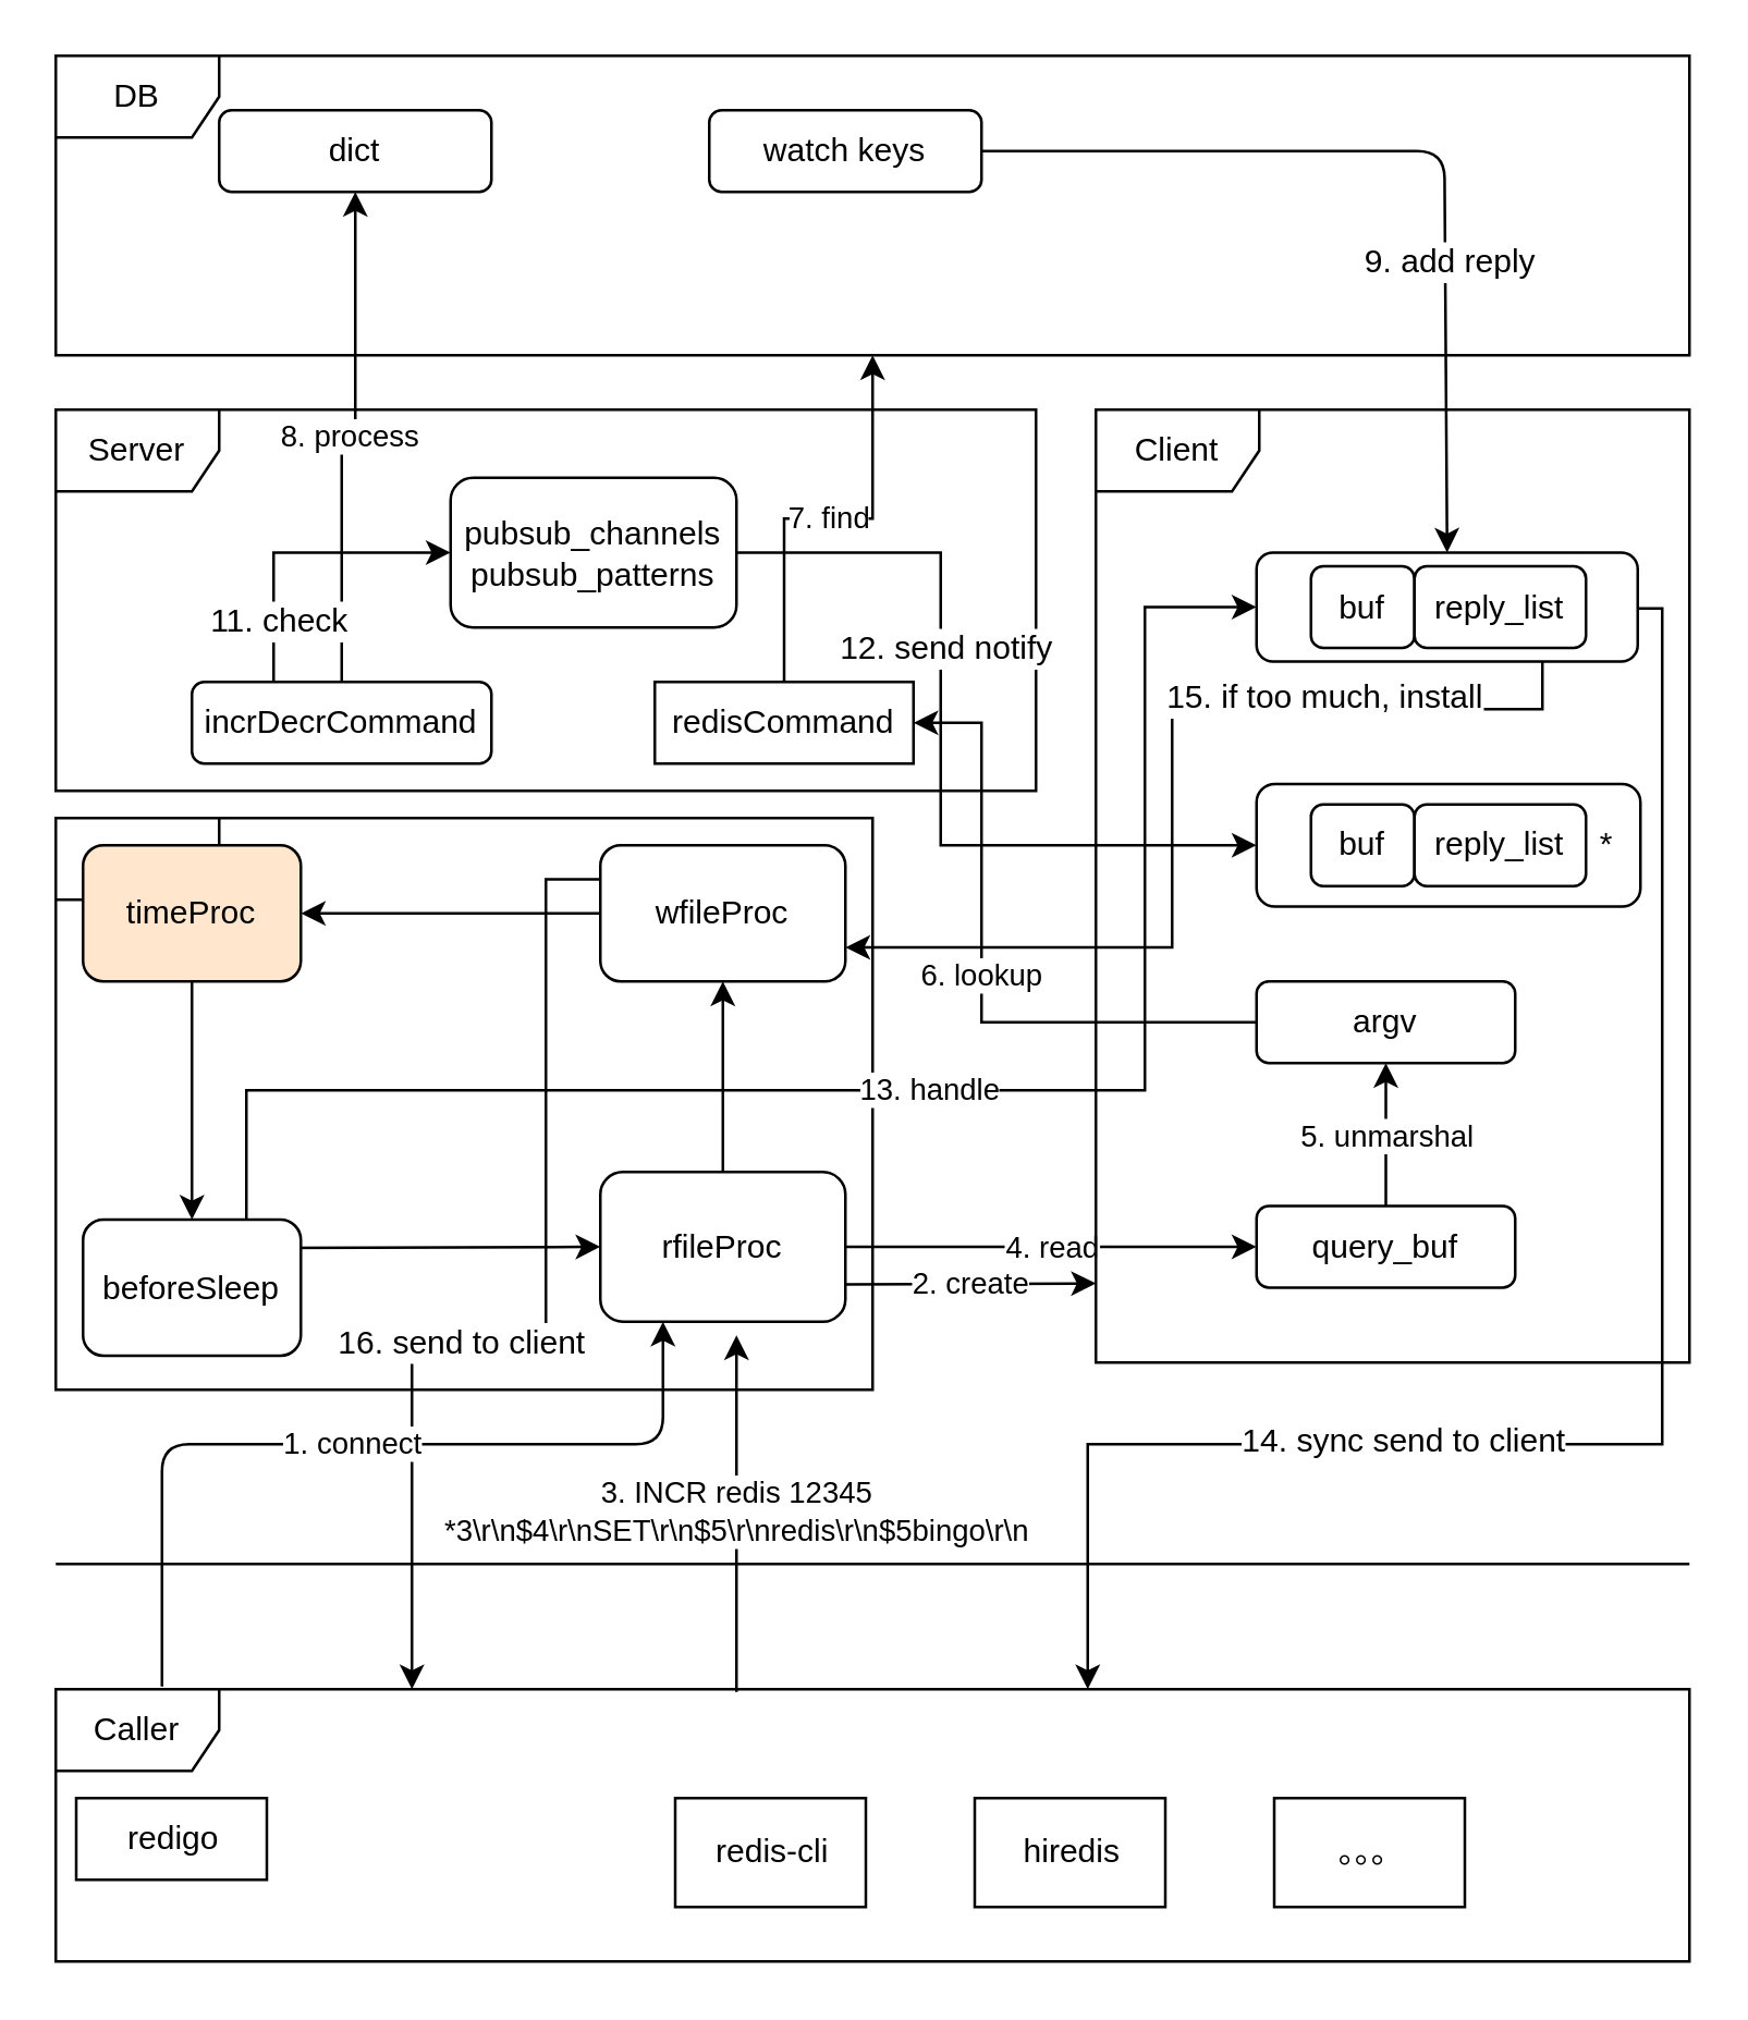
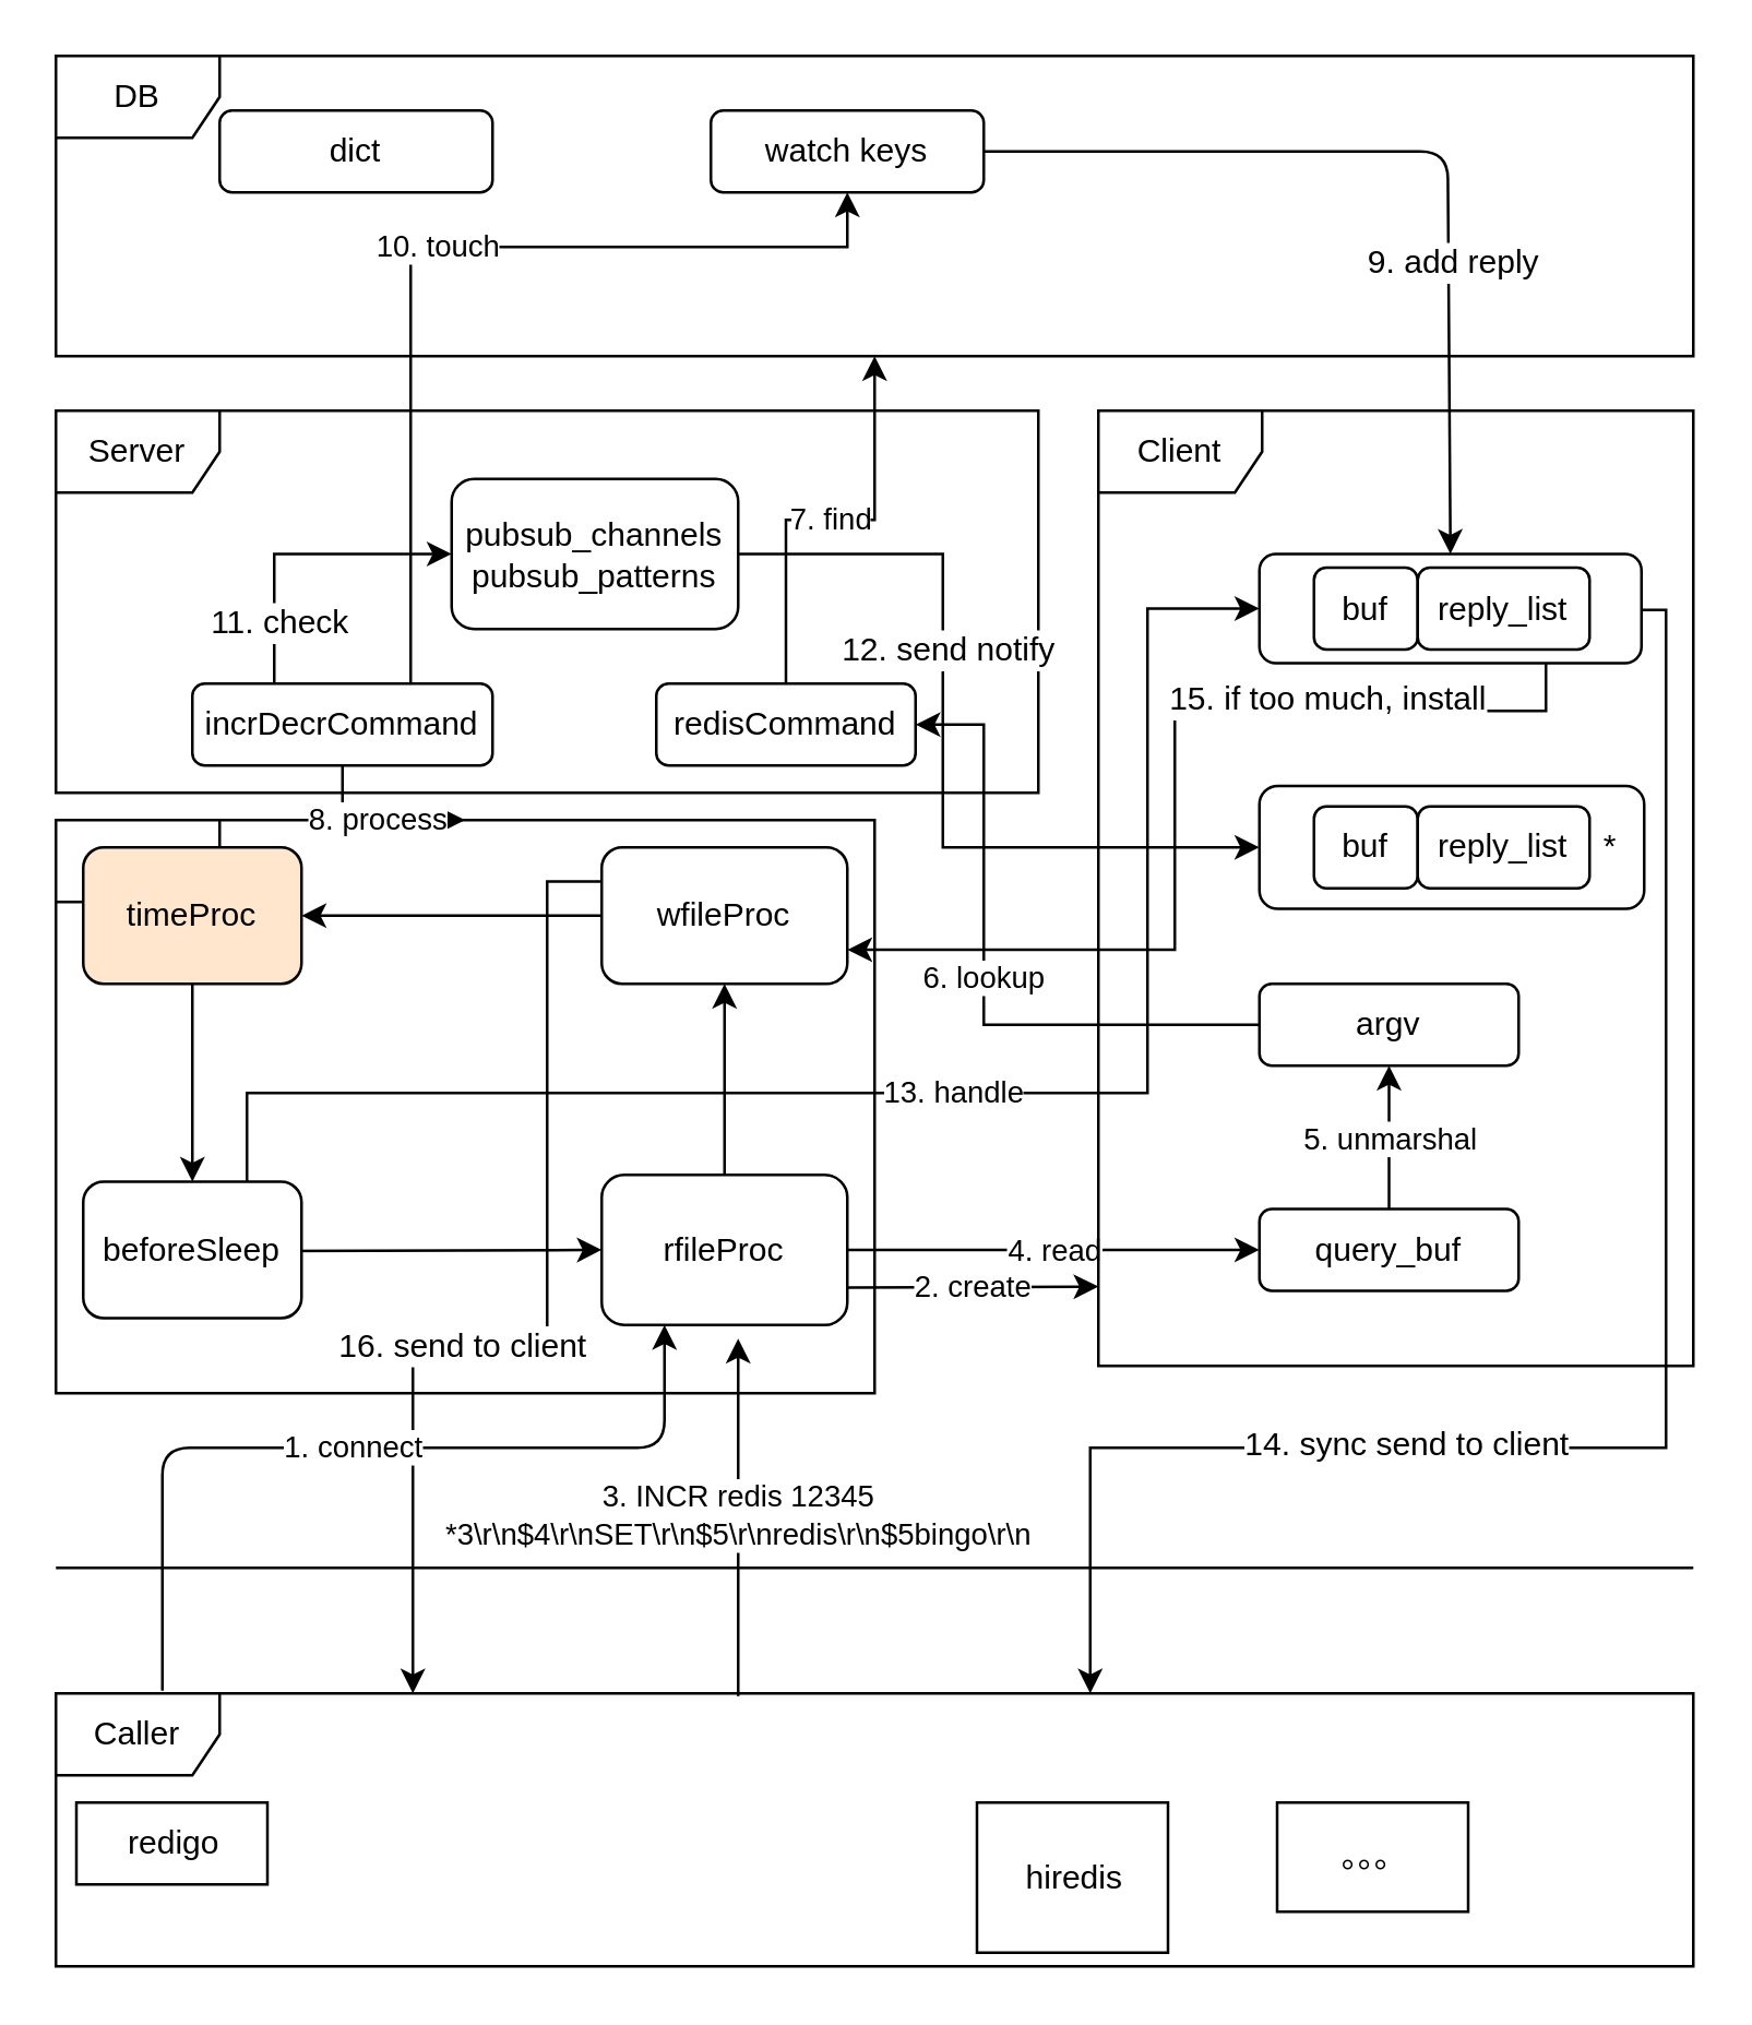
+ <mxCell id="31" value="10. touch" style="edgeStyle=orthogonalEdgeStyle;rounded=0;orthogonalLoop=1;jettySize=auto;html=1;" parent="1" source="34" target="36" edge="1"><mxGeometry relative="1" as="geometry"><mxPoint x="130" y="360" as="targetPoint" /><Array as="points"><mxPoint x="150" y="90" /><mxPoint x="310" y="90" /></Array></mxGeometry></mxCell>
- <mxCell id="30" value="8. process" style="edgeStyle=orthogonalEdgeStyle;rounded=0;orthogonalLoop=1;jettySize=auto;html=1;entryX=0.5;entryY=1;entryDx=0;entryDy=0;" parent="1" source="34" target="35" edge="1"><mxGeometry relative="1" as="geometry"><mxPoint x="190" y="80" as="targetPoint" /></mxGeometry></mxCell>
+ <mxCell id="30" value="8. process" style="edgeStyle=orthogonalEdgeStyle;rounded=0;orthogonalLoop=1;jettySize=auto;html=1;" parent="1" source="34" target="11" edge="1"><mxGeometry relative="1" as="geometry"><mxPoint x="190" y="80" as="targetPoint" /></mxGeometry></mxCell>
- <mxCell id="29" value="redisCommand" style="whiteSpace=wrap;html=1;rounded=0;" parent="1" vertex="1"><mxGeometry x="240" y="250" width="95" height="30" as="geometry" /></mxCell>
+ <mxCell id="29" value="redisCommand" style="rounded=1;whiteSpace=wrap;html=1;" parent="1" vertex="1"><mxGeometry x="240" y="250" width="95" height="30" as="geometry" /></mxCell>
- <mxCell id="50" value="beforeSleep" style="rounded=1;whiteSpace=wrap;html=1;" vertex="1" parent="1"><mxGeometry x="30" y="447.5" width="80" height="50" as="geometry" /></mxCell>
+ <mxCell id="50" value="beforeSleep" style="rounded=1;whiteSpace=wrap;html=1;" vertex="1" parent="1"><mxGeometry x="30" y="432.5" width="80" height="50" as="geometry" /></mxCell>
- <mxCell id="17" value="redis-cli" style="html=1;" parent="1" vertex="1"><mxGeometry x="247.5" y="660" width="70" height="40" as="geometry" /></mxCell>
- <mxCell id="18" value="hiredis" style="html=1;" parent="1" vertex="1"><mxGeometry x="357.5" y="660" width="70" height="40" as="geometry" /></mxCell>
+ <mxCell id="18" value="hiredis" style="html=1;" parent="1" vertex="1"><mxGeometry x="357.5" y="660" width="70" height="55" as="geometry" /></mxCell>
